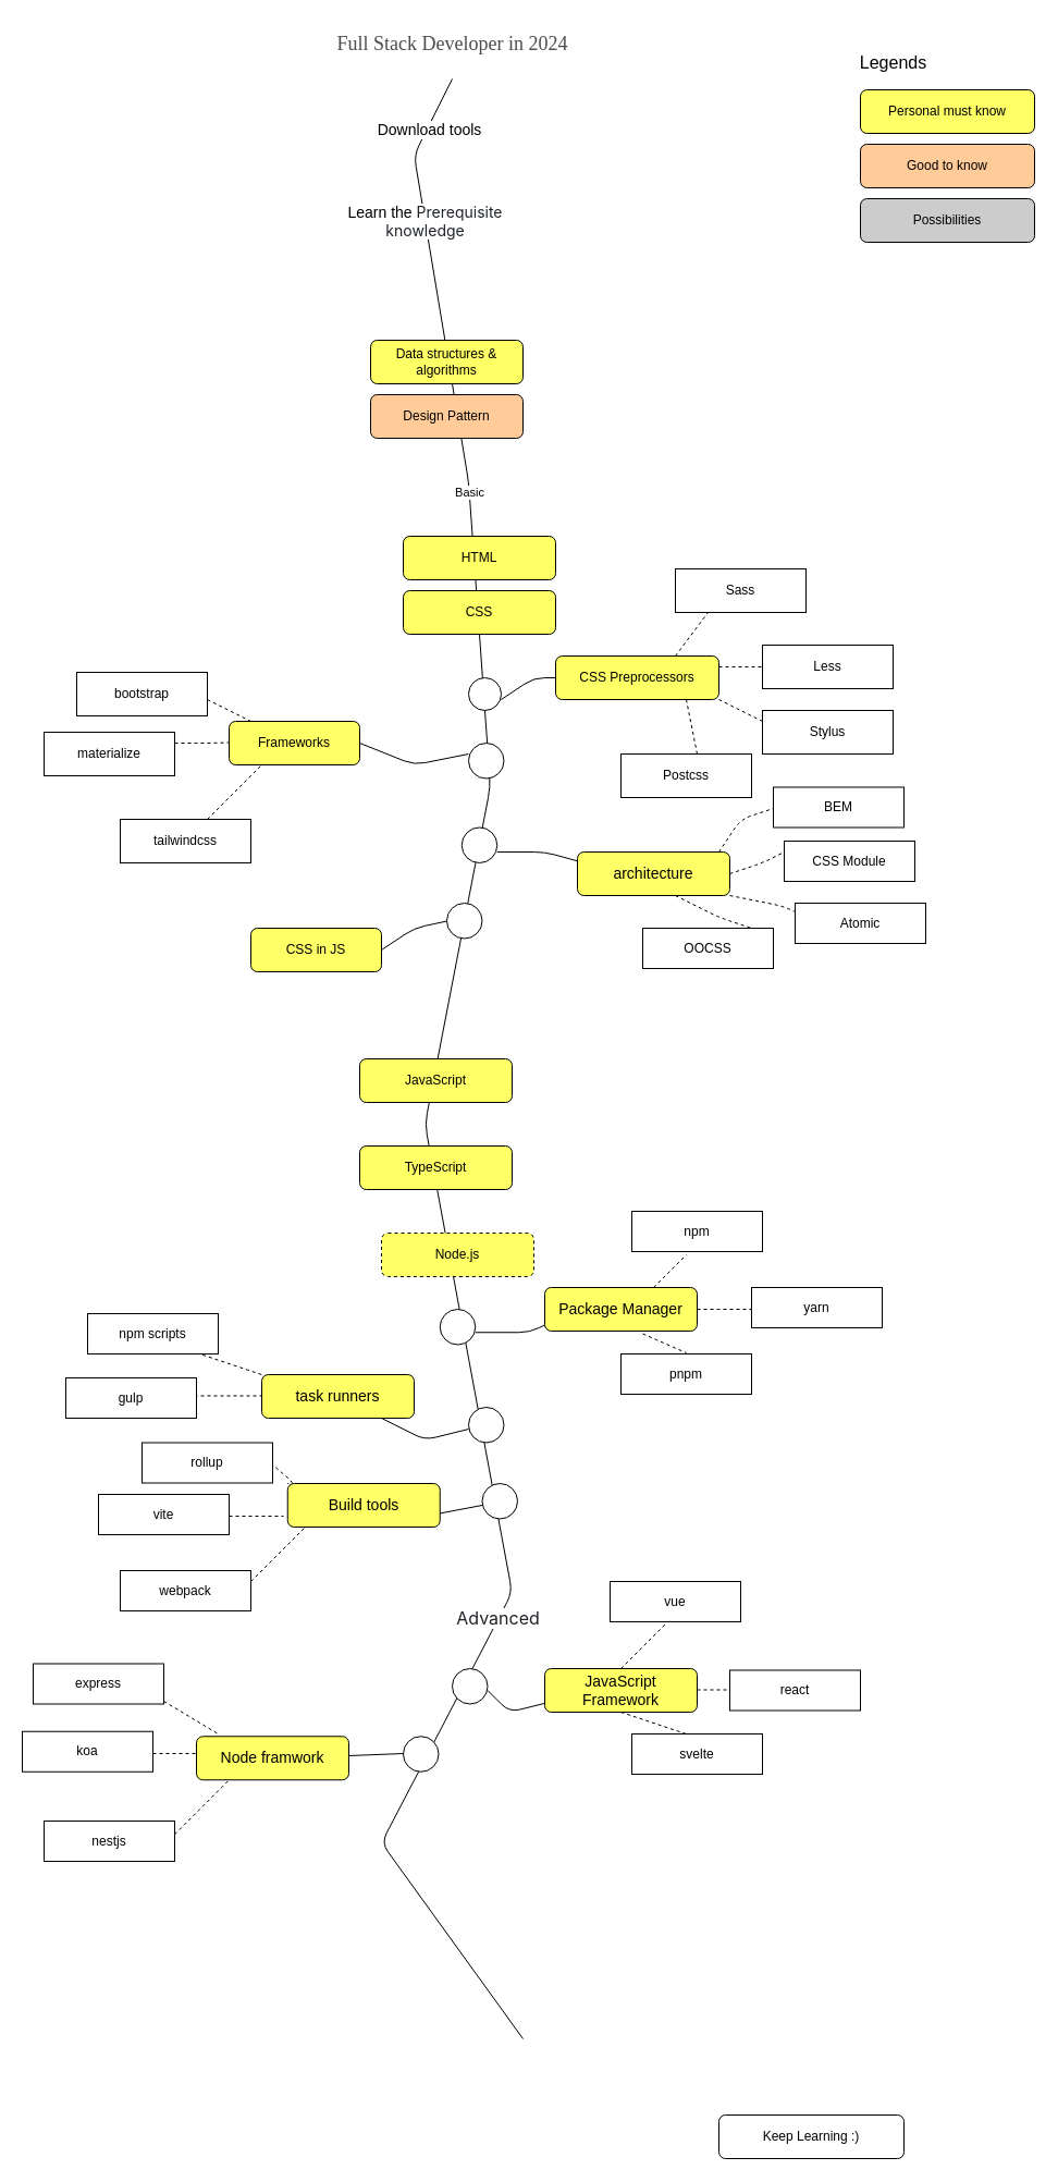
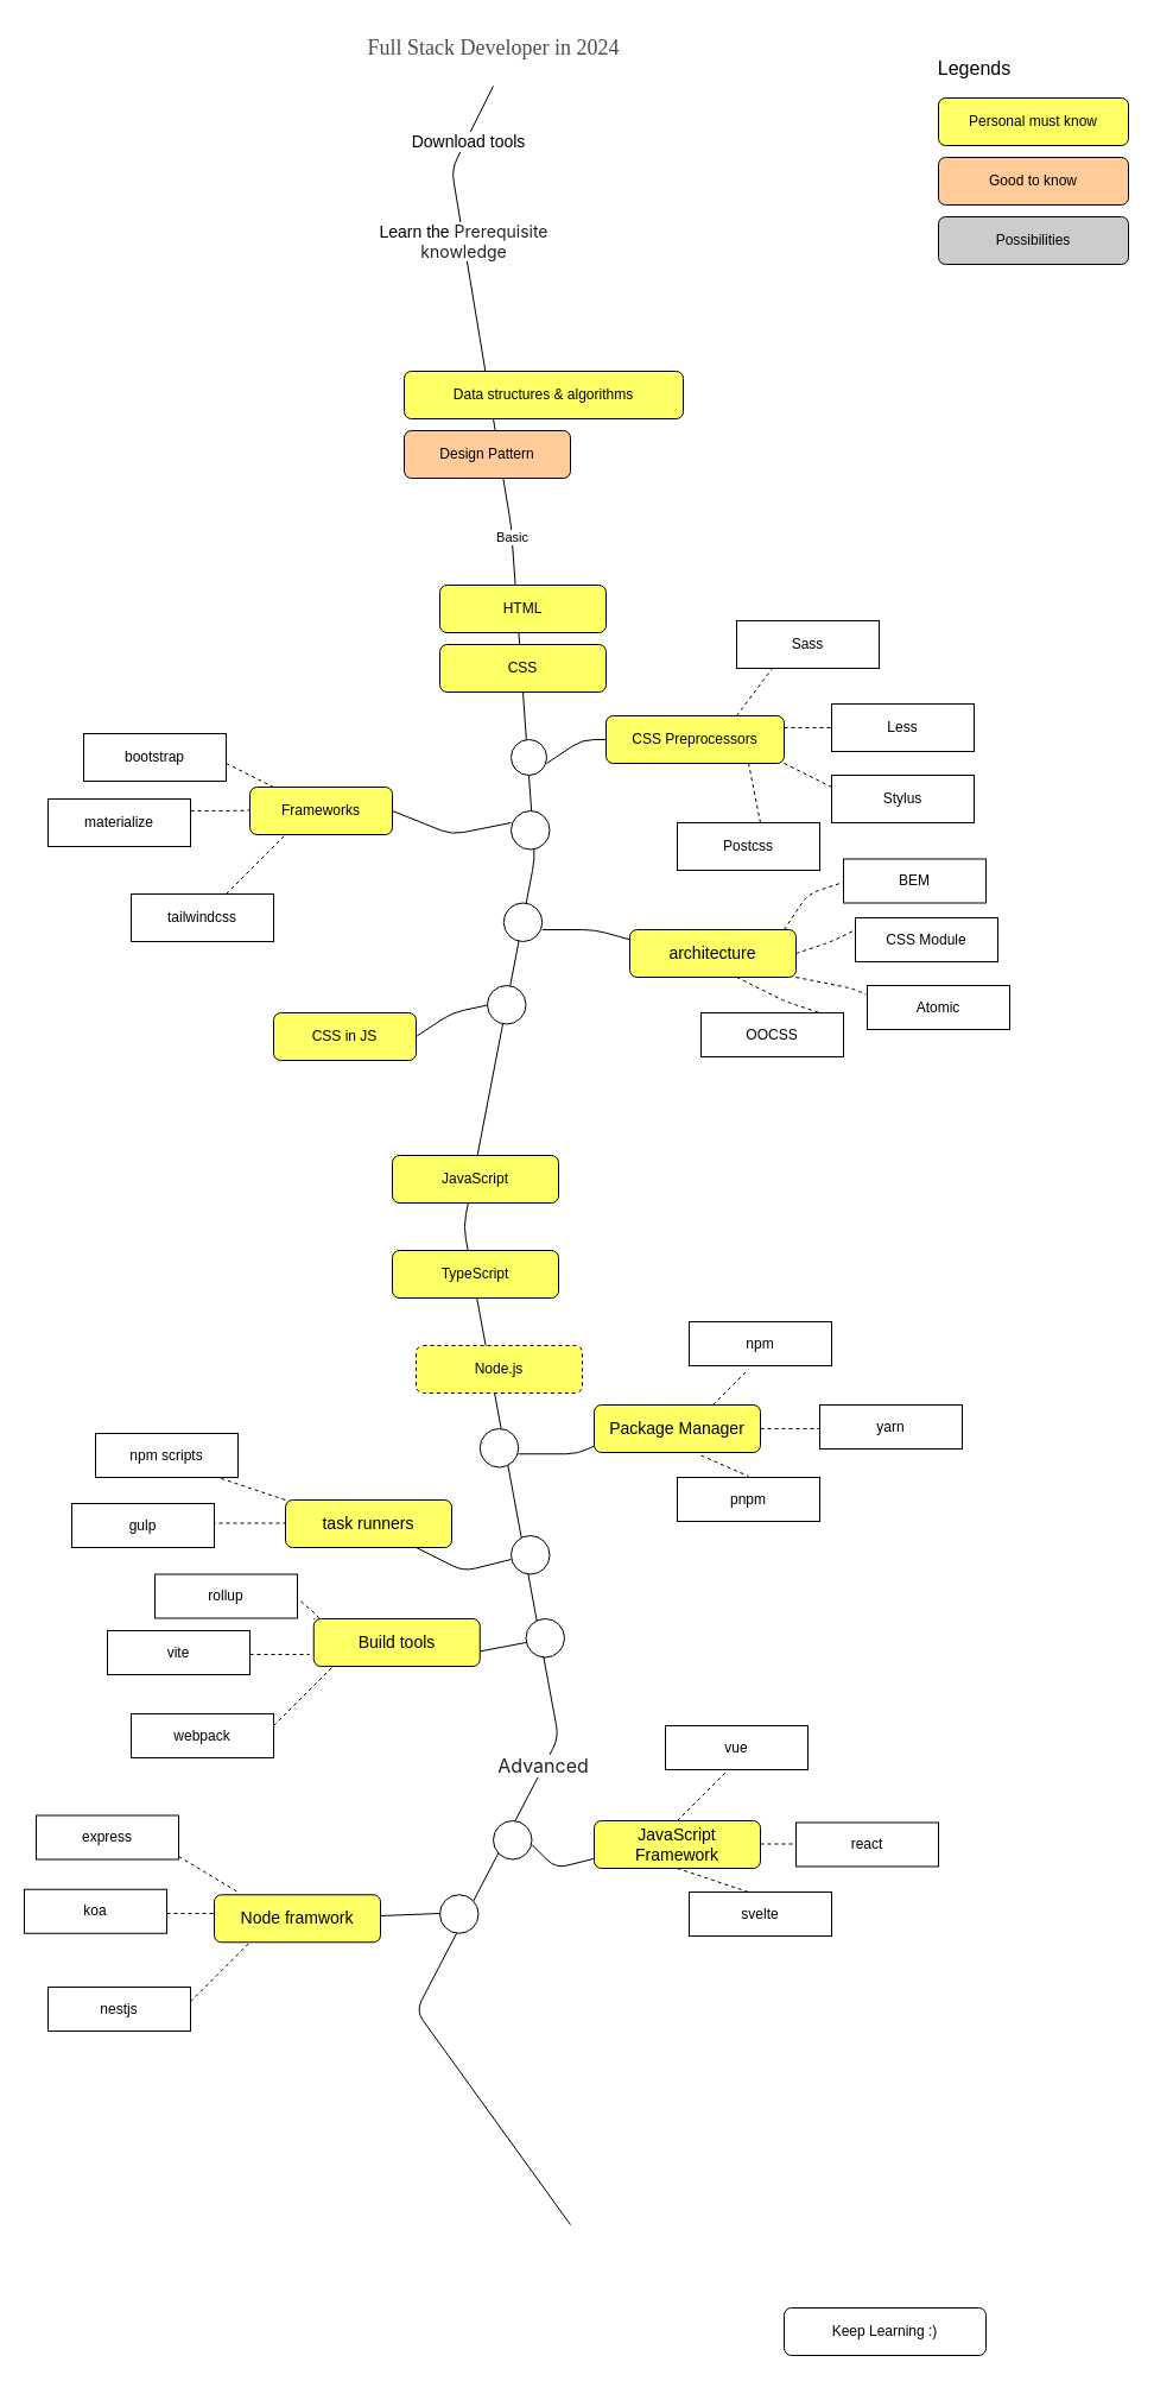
- <mxCell id="14" value="Data structures &amp;amp; algorithms" style="rounded=1;whiteSpace=wrap;html=1;fontSize=12;strokeColor=default;align=center;verticalAlign=middle;fontFamily=Helvetica;fontColor=default;fillColor=#FFFF66;gradientColor=none;" vertex="1" parent="1"><mxGeometry x="340" y="312" width="140" height="40" as="geometry" /></mxCell>
+ <mxCell id="14" value="Data structures &amp;amp; algorithms" style="rounded=1;whiteSpace=wrap;html=1;fontSize=12;strokeColor=default;align=center;verticalAlign=middle;fontFamily=Helvetica;fontColor=default;fillColor=#FFFF66;gradientColor=none;" vertex="1" parent="1"><mxGeometry x="340" y="312" width="235" height="40" as="geometry" /></mxCell>
